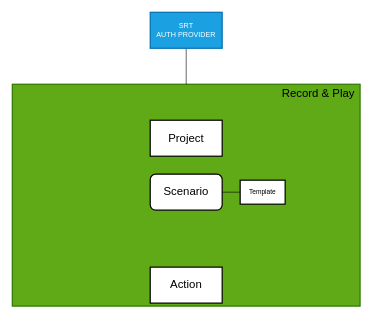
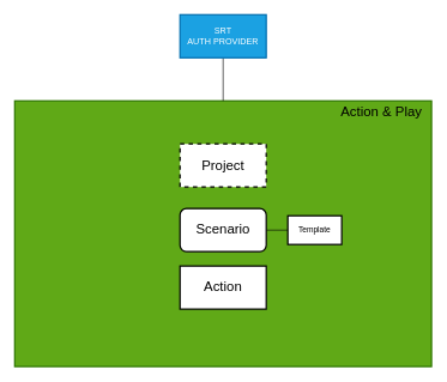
- <mxCell id="5" value="Record &amp;amp; Play" style="text;html=1;align=center;verticalAlign=middle;resizable=0;points=[];autosize=1;fontSize=19;" vertex="1" parent="1"><mxGeometry x="460" y="140" width="140" height="30" as="geometry" /></mxCell>
+ <mxCell id="5" value="Action &amp;amp; Play" style="text;html=1;align=center;verticalAlign=middle;resizable=0;points=[];autosize=1;fontSize=19;" vertex="1" parent="1"><mxGeometry x="460" y="140" width="140" height="30" as="geometry" /></mxCell>
- <mxCell id="6" value="Project" style="whiteSpace=wrap;html=1;fontSize=19;strokeWidth=2;" vertex="1" parent="1"><mxGeometry x="250" y="200" width="120" height="60" as="geometry" /></mxCell>
+ <mxCell id="6" value="Project" style="whiteSpace=wrap;html=1;fontSize=19;strokeWidth=2;dashed=1;" vertex="1" parent="1"><mxGeometry x="250" y="200" width="120" height="60" as="geometry" /></mxCell>
- <mxCell id="9" value="Action" style="whiteSpace=wrap;html=1;fontSize=19;strokeWidth=2;" vertex="1" parent="1"><mxGeometry x="250" y="445" width="120" height="60" as="geometry" /></mxCell>
+ <mxCell id="9" value="Action" style="whiteSpace=wrap;html=1;fontSize=19;strokeWidth=2;" vertex="1" parent="1"><mxGeometry x="250" y="370" width="120" height="60" as="geometry" /></mxCell>
